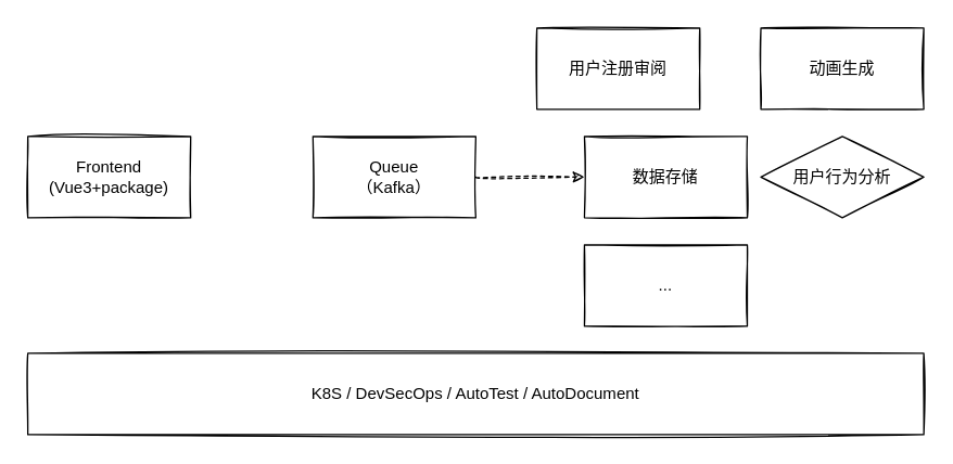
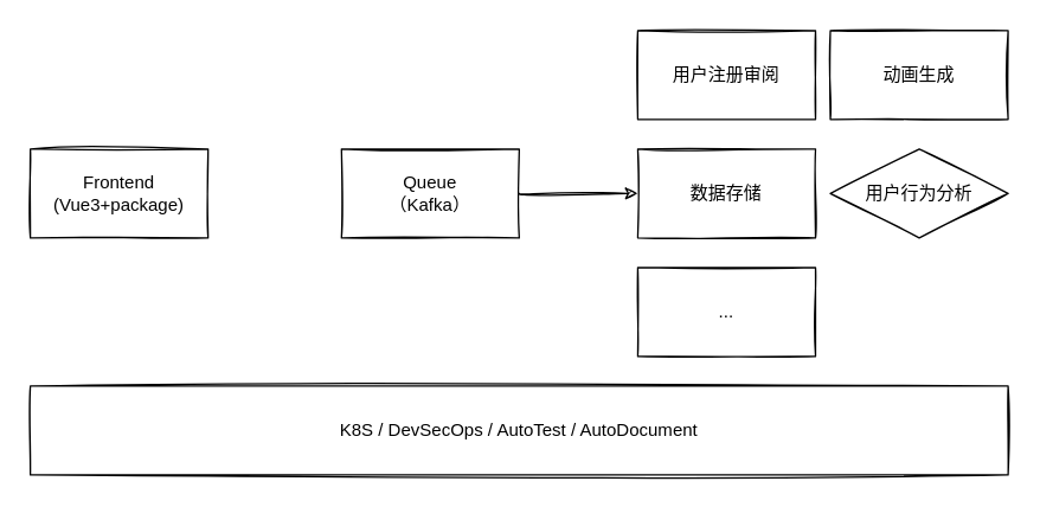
- <mxCell id="4" value="用户注册审阅" style="rounded=0;whiteSpace=wrap;html=1;sketch=1;" vertex="1" parent="1"><mxGeometry x="395" y="20" width="120" height="60" as="geometry" /></mxCell>
+ <mxCell id="4" value="用户注册审阅" style="rounded=0;whiteSpace=wrap;html=1;sketch=1;" vertex="1" parent="1"><mxGeometry x="430" y="20" width="120" height="60" as="geometry" /></mxCell>
- <mxCell id="10" value="" style="endArrow=classic;html=1;rounded=0;entryX=0;entryY=0.5;entryDx=0;entryDy=0;sketch=1;curved=1;dashed=1;" edge="1" parent="1" source="3" target="6"><mxGeometry width="50" height="50" relative="1" as="geometry"><mxPoint x="350" y="180" as="sourcePoint" /><mxPoint x="420.711" y="130" as="targetPoint" /></mxGeometry></mxCell>
+ <mxCell id="10" value="" style="endArrow=classic;html=1;rounded=0;entryX=0;entryY=0.5;entryDx=0;entryDy=0;sketch=1;curved=1;" edge="1" parent="1" source="3" target="6"><mxGeometry width="50" height="50" relative="1" as="geometry"><mxPoint x="350" y="180" as="sourcePoint" /><mxPoint x="420.711" y="130" as="targetPoint" /></mxGeometry></mxCell>
